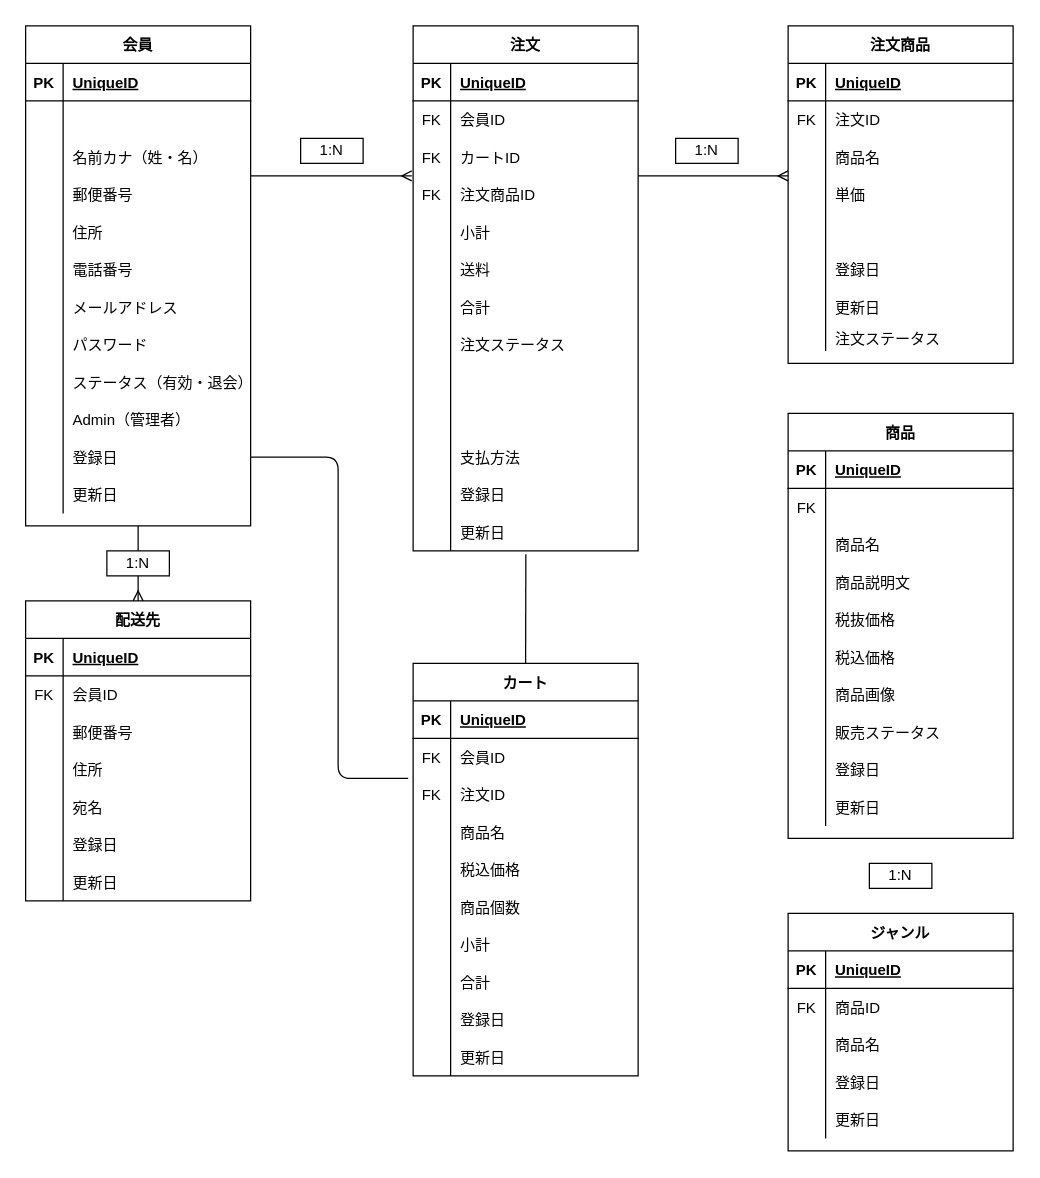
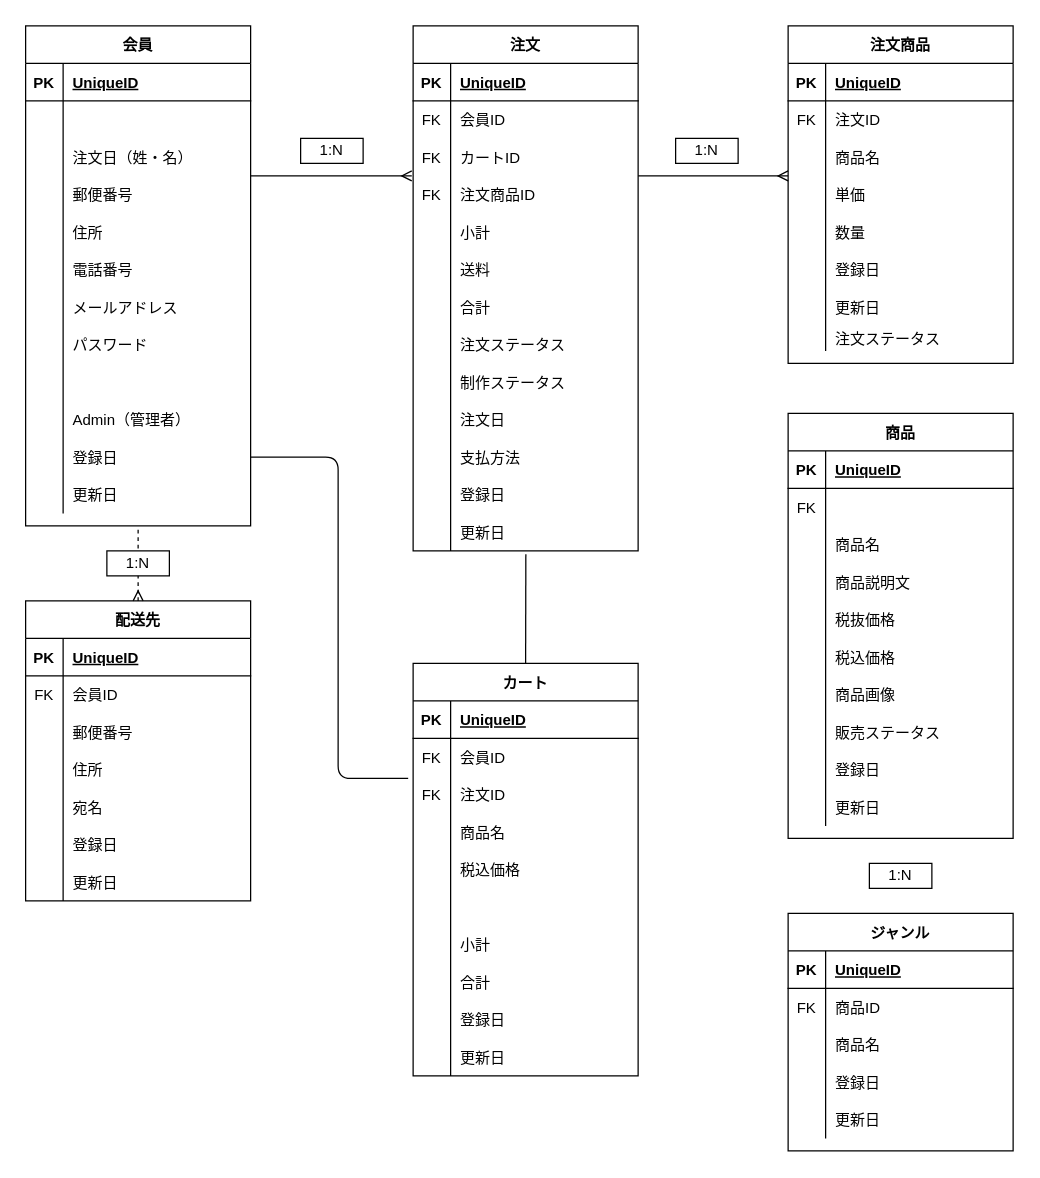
- <mxCell id="10" value="名前カナ（姓・名）" style="shape=partialRectangle;connectable=0;fillColor=none;top=0;left=0;bottom=0;right=0;align=left;spacingLeft=6;overflow=hidden;" vertex="1" parent="8"><mxGeometry x="30" width="150" height="30" as="geometry" /></mxCell>
+ <mxCell id="10" value="注文日（姓・名）" style="shape=partialRectangle;connectable=0;fillColor=none;top=0;left=0;bottom=0;right=0;align=left;spacingLeft=6;overflow=hidden;" vertex="1" parent="8"><mxGeometry x="30" width="150" height="30" as="geometry" /></mxCell>
+ <mxCell id="161" value="数量" style="shape=partialRectangle;connectable=0;fillColor=none;top=0;left=0;bottom=0;right=0;align=left;spacingLeft=6;overflow=hidden;" vertex="1" parent="159"><mxGeometry x="30" width="150" height="30" as="geometry" /></mxCell>
- <mxCell id="28" value="ステータス（有効・退会）" style="shape=partialRectangle;connectable=0;fillColor=none;top=0;left=0;bottom=0;right=0;align=left;spacingLeft=6;overflow=hidden;" vertex="1" parent="26"><mxGeometry x="30" width="150" height="30" as="geometry" /></mxCell>
+ <mxCell id="81" value="制作ステータス" style="shape=partialRectangle;connectable=0;fillColor=none;top=0;left=0;bottom=0;right=0;align=left;spacingLeft=6;overflow=hidden;" vertex="1" parent="79"><mxGeometry x="30" width="150" height="30" as="geometry" /></mxCell>
+ <mxCell id="84" value="注文日" style="shape=partialRectangle;connectable=0;fillColor=none;top=0;left=0;bottom=0;right=0;align=left;spacingLeft=6;overflow=hidden;" vertex="1" parent="82"><mxGeometry x="30" width="150" height="30" as="geometry" /></mxCell>
- <mxCell id="205" value="" style="endArrow=none;html=1;exitX=0.5;exitY=0;exitDx=0;exitDy=0;startArrow=ERmany;startFill=0;entryX=0.5;entryY=1;entryDx=0;entryDy=0;" edge="1" parent="1" source="124" target="2"><mxGeometry width="50" height="50" relative="1" as="geometry"><mxPoint x="109.5" y="449.01" as="sourcePoint" /><mxPoint x="110" y="430" as="targetPoint" /><Array as="points" /></mxGeometry></mxCell>
+ <mxCell id="205" value="" style="endArrow=none;html=1;exitX=0.5;exitY=0;exitDx=0;exitDy=0;startArrow=ERmany;startFill=0;entryX=0.5;entryY=1;entryDx=0;entryDy=0;dashed=1;" edge="1" parent="1" source="124" target="2"><mxGeometry width="50" height="50" relative="1" as="geometry"><mxPoint x="109.5" y="449.01" as="sourcePoint" /><mxPoint x="110" y="430" as="targetPoint" /><Array as="points" /></mxGeometry></mxCell>
- <mxCell id="189" value="商品個数" style="shape=partialRectangle;connectable=0;fillColor=none;top=0;left=0;bottom=0;right=0;align=left;spacingLeft=6;overflow=hidden;" vertex="1" parent="187"><mxGeometry x="30" width="150" height="30" as="geometry" /></mxCell>
